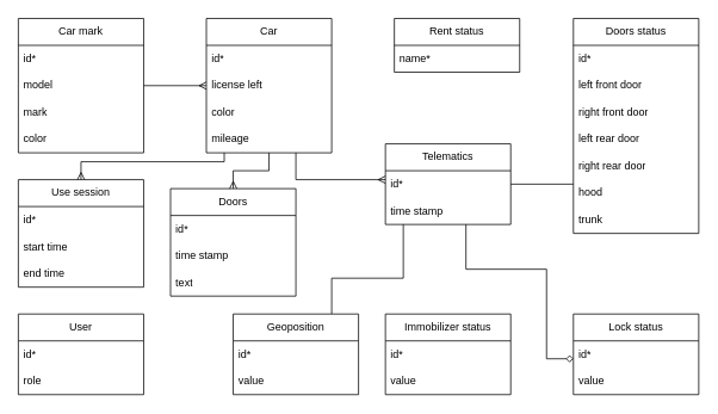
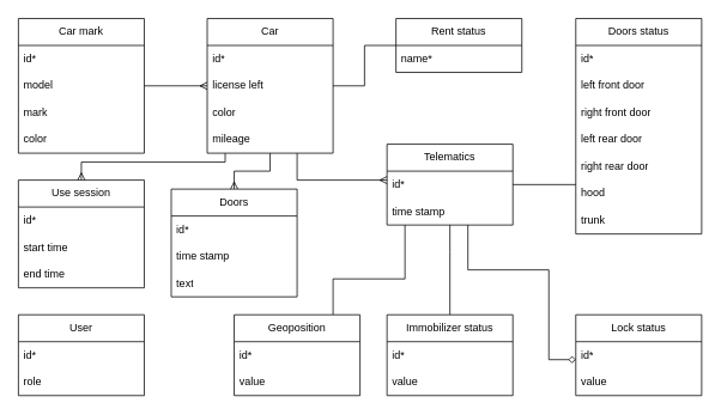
+ <mxCell id="16" style="edgeStyle=orthogonalEdgeStyle;rounded=0;orthogonalLoop=1;jettySize=auto;html=1;endArrow=none;endFill=0;" parent="1" source="5" target="14" edge="1"><mxGeometry relative="1" as="geometry" /></mxCell>
+ <mxCell id="38" style="edgeStyle=orthogonalEdgeStyle;rounded=0;orthogonalLoop=1;jettySize=auto;html=1;endArrow=none;endFill=0;" parent="1" source="39" target="42" edge="1"><mxGeometry relative="1" as="geometry"><Array as="points"><mxPoint x="500" y="280" /><mxPoint x="500" y="280" /></Array></mxGeometry></mxCell>
